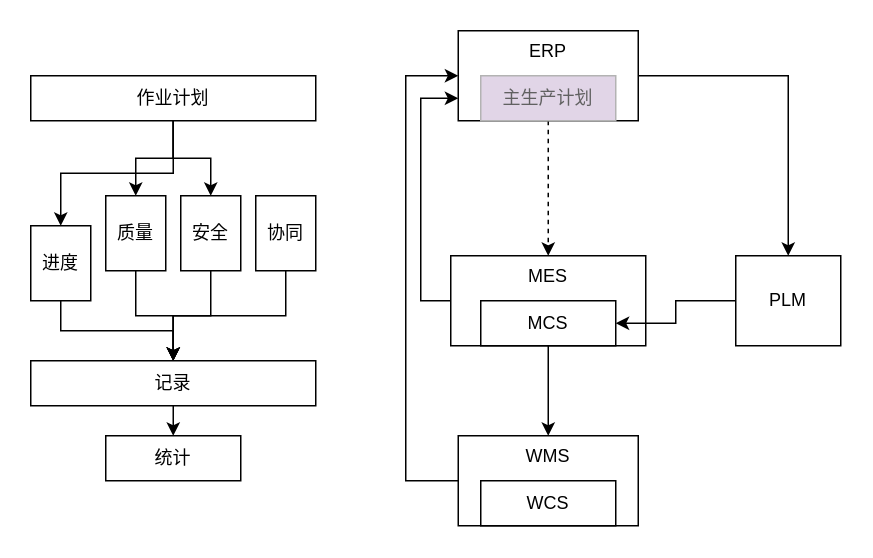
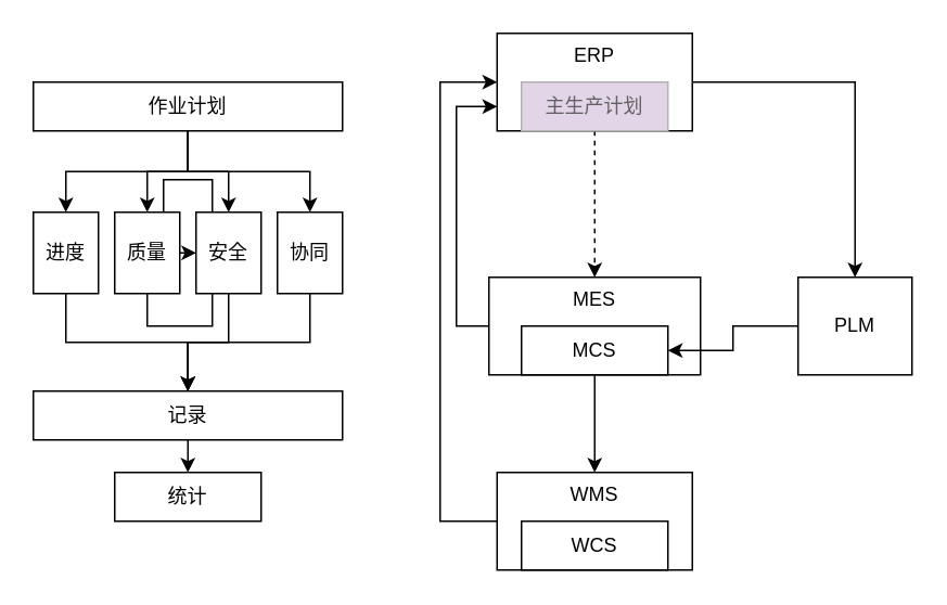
+ <mxCell id="13" style="edgeStyle=orthogonalEdgeStyle;rounded=0;orthogonalLoop=1;jettySize=auto;html=1;exitX=0.5;exitY=1;exitDx=0;exitDy=0;entryX=0.5;entryY=0;entryDx=0;entryDy=0;" edge="1" parent="1" source="14" target="28"><mxGeometry relative="1" as="geometry" /></mxCell>
- <mxCell id="21" value="进度" style="rounded=0;whiteSpace=wrap;html=1;" vertex="1" parent="1"><mxGeometry x="20" y="150" width="40" height="50" as="geometry" /></mxCell>
+ <mxCell id="21" value="进度" style="rounded=0;whiteSpace=wrap;html=1;" vertex="1" parent="1"><mxGeometry x="20" y="130" width="40" height="50" as="geometry" /></mxCell>
- <mxCell id="18" style="edgeStyle=orthogonalEdgeStyle;rounded=0;orthogonalLoop=1;jettySize=auto;html=1;exitX=0.5;exitY=1;exitDx=0;exitDy=0;entryX=0.5;entryY=0;entryDx=0;entryDy=0;" edge="1" parent="1" source="19" target="23"><mxGeometry relative="1" as="geometry" /></mxCell>
+ <mxCell id="18" style="edgeStyle=orthogonalEdgeStyle;rounded=0;orthogonalLoop=1;jettySize=auto;html=1;exitX=0.5;exitY=1;exitDx=0;exitDy=0;" edge="1" parent="1" source="19" target="26"><mxGeometry relative="1" as="geometry" /></mxCell>
